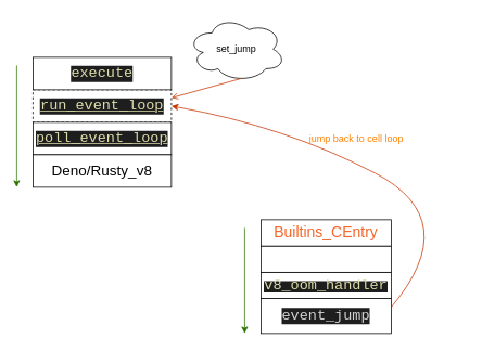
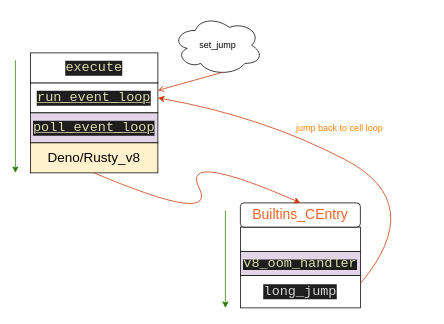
- <mxCell id="3" value="&lt;div style=&quot;color: rgb(212, 212, 212); background-color: rgb(30, 30, 30); font-family: Menlo, Monaco, &amp;quot;Courier New&amp;quot;, monospace; line-height: 18px;&quot;&gt;&lt;span style=&quot;color: rgb(220, 220, 170); text-decoration-line: underline;&quot;&gt;&lt;font style=&quot;font-size: 18px;&quot;&gt;run_event_loop&lt;/font&gt;&lt;/span&gt;&lt;/div&gt;" style="rounded=0;whiteSpace=wrap;html=1;dashed=1;" parent="2" vertex="1"><mxGeometry y="40" width="170" height="40" as="geometry" /></mxCell>
+ <mxCell id="3" value="&lt;div style=&quot;color: rgb(212, 212, 212); background-color: rgb(30, 30, 30); font-family: Menlo, Monaco, &amp;quot;Courier New&amp;quot;, monospace; line-height: 18px;&quot;&gt;&lt;span style=&quot;color: rgb(220, 220, 170); text-decoration-line: underline;&quot;&gt;&lt;font style=&quot;font-size: 18px;&quot;&gt;run_event_loop&lt;/font&gt;&lt;/span&gt;&lt;/div&gt;" style="rounded=0;whiteSpace=wrap;html=1;" parent="2" vertex="1"><mxGeometry y="40" width="170" height="40" as="geometry" /></mxCell>
- <mxCell id="4" value="&lt;div style=&quot;color: rgb(212, 212, 212); background-color: rgb(30, 30, 30); font-family: Menlo, Monaco, &amp;quot;Courier New&amp;quot;, monospace; line-height: 18px;&quot;&gt;&lt;span style=&quot;color: rgb(220, 220, 170); text-decoration-line: underline;&quot;&gt;&lt;font style=&quot;font-size: 18px;&quot;&gt;poll_event_loop&lt;/font&gt;&lt;/span&gt;&lt;/div&gt;" style="rounded=0;whiteSpace=wrap;html=1;" parent="2" vertex="1"><mxGeometry y="80" width="170" height="40" as="geometry" /></mxCell>
+ <mxCell id="4" value="&lt;div style=&quot;color: rgb(212, 212, 212); background-color: rgb(30, 30, 30); font-family: Menlo, Monaco, &amp;quot;Courier New&amp;quot;, monospace; line-height: 18px;&quot;&gt;&lt;span style=&quot;color: rgb(220, 220, 170); text-decoration-line: underline;&quot;&gt;&lt;font style=&quot;font-size: 18px;&quot;&gt;poll_event_loop&lt;/font&gt;&lt;/span&gt;&lt;/div&gt;" style="rounded=0;whiteSpace=wrap;html=1;fillColor=#e1d5e7;" parent="2" vertex="1"><mxGeometry y="80" width="170" height="40" as="geometry" /></mxCell>
- <mxCell id="18" value="jump back to cell loop" style="text;html=1;strokeColor=none;fillColor=none;align=center;verticalAlign=middle;whiteSpace=wrap;rounded=0;fontColor=#FF8000;" vertex="1" parent="1"><mxGeometry x="375" y="155" width="125" height="30" as="geometry" /></mxCell>
+ <mxCell id="18" value="jump back to cell loop" style="text;html=1;strokeColor=none;fillColor=none;align=center;verticalAlign=middle;whiteSpace=wrap;rounded=0;fontColor=#FF8000;" vertex="1" parent="1"><mxGeometry x="390" y="155" width="125" height="30" as="geometry" /></mxCell>
- <mxCell id="6" value="&lt;font style=&quot;font-size: 18px;&quot;&gt;Deno/Rusty_v8&lt;/font&gt;" style="rounded=0;whiteSpace=wrap;html=1;" parent="2" vertex="1"><mxGeometry y="120" width="170" height="40" as="geometry" /></mxCell>
+ <mxCell id="6" value="&lt;font style=&quot;font-size: 18px;&quot;&gt;Deno/Rusty_v8&lt;/font&gt;" style="rounded=0;whiteSpace=wrap;html=1;fillColor=#fff2cc;" parent="2" vertex="1"><mxGeometry y="120" width="170" height="40" as="geometry" /></mxCell>
+ <mxCell id="12" value="" style="curved=1;endArrow=classic;html=1;entryX=0.5;entryY=0;entryDx=0;entryDy=0;exitX=0.5;exitY=1;exitDx=0;exitDy=0;fillColor=#fa6800;strokeColor=#C73500;" parent="1" source="6" target="10" edge="1"><mxGeometry width="50" height="50" relative="1" as="geometry"><mxPoint x="240" y="300" as="sourcePoint" /><mxPoint x="290" y="250" as="targetPoint" /><Array as="points"><mxPoint x="290" y="300" /><mxPoint x="240" y="200" /></Array></mxGeometry></mxCell>
- <mxCell id="10" value="&lt;span id=&quot;docs-internal-guid-642e1a2f-7fff-21be-14e1-9818e93a4c41&quot; style=&quot;font-size: 14pt; font-family: Arial; color: rgb(243, 101, 43); background-color: transparent; font-variant-numeric: normal; font-variant-east-asian: normal; vertical-align: baseline;&quot;&gt;Builtins_CEntry&lt;br&gt;&lt;/span&gt;" style="rounded=0;whiteSpace=wrap;html=1;" parent="7" vertex="1"><mxGeometry width="160" height="32.308" as="geometry" /></mxCell>
+ <mxCell id="10" value="&lt;span id=&quot;docs-internal-guid-642e1a2f-7fff-21be-14e1-9818e93a4c41&quot; style=&quot;font-size: 14pt; font-family: Arial; color: rgb(243, 101, 43); background-color: transparent; font-variant-numeric: normal; font-variant-east-asian: normal; vertical-align: baseline;&quot;&gt;Builtins_CEntry&lt;br&gt;&lt;/span&gt;" style="whiteSpace=wrap;html=1;rounded=1;" parent="7" vertex="1"><mxGeometry width="160" height="32.308" as="geometry" /></mxCell>
- <mxCell id="8" value="&lt;span style=&quot;color: rgb(220, 220, 170); font-family: Menlo, Monaco, &amp;quot;Courier New&amp;quot;, monospace; background-color: rgb(30, 30, 30);&quot;&gt;&lt;font style=&quot;font-size: 18px;&quot;&gt;v8_oom_handler&lt;/font&gt;&lt;/span&gt;" style="rounded=0;whiteSpace=wrap;html=1;" parent="7" vertex="1"><mxGeometry y="64.615" width="160" height="32.308" as="geometry" /></mxCell>
+ <mxCell id="8" value="&lt;span style=&quot;color: rgb(220, 220, 170); font-family: Menlo, Monaco, &amp;quot;Courier New&amp;quot;, monospace; background-color: rgb(30, 30, 30);&quot;&gt;&lt;font style=&quot;font-size: 18px;&quot;&gt;v8_oom_handler&lt;/font&gt;&lt;/span&gt;" style="rounded=0;whiteSpace=wrap;html=1;fillColor=#e1d5e7;" parent="7" vertex="1"><mxGeometry y="64.615" width="160" height="32.308" as="geometry" /></mxCell>
- <mxCell id="11" value="&lt;div style=&quot;color: rgb(212, 212, 212); background-color: rgb(30, 30, 30); font-family: Menlo, Monaco, &amp;quot;Courier New&amp;quot;, monospace; line-height: 18px;&quot;&gt;&lt;font style=&quot;font-size: 18px;&quot;&gt;event_jump&lt;/font&gt;&lt;/div&gt;" style="rounded=0;whiteSpace=wrap;html=1;" parent="7" vertex="1"><mxGeometry y="96.923" width="160" height="43.077" as="geometry" /></mxCell>
+ <mxCell id="11" value="&lt;div style=&quot;color: rgb(212, 212, 212); background-color: rgb(30, 30, 30); font-family: Menlo, Monaco, &amp;quot;Courier New&amp;quot;, monospace; line-height: 18px;&quot;&gt;&lt;font style=&quot;font-size: 18px;&quot;&gt;long_jump&lt;/font&gt;&lt;/div&gt;" style="rounded=0;whiteSpace=wrap;html=1;" parent="7" vertex="1"><mxGeometry y="96.923" width="160" height="43.077" as="geometry" /></mxCell>
